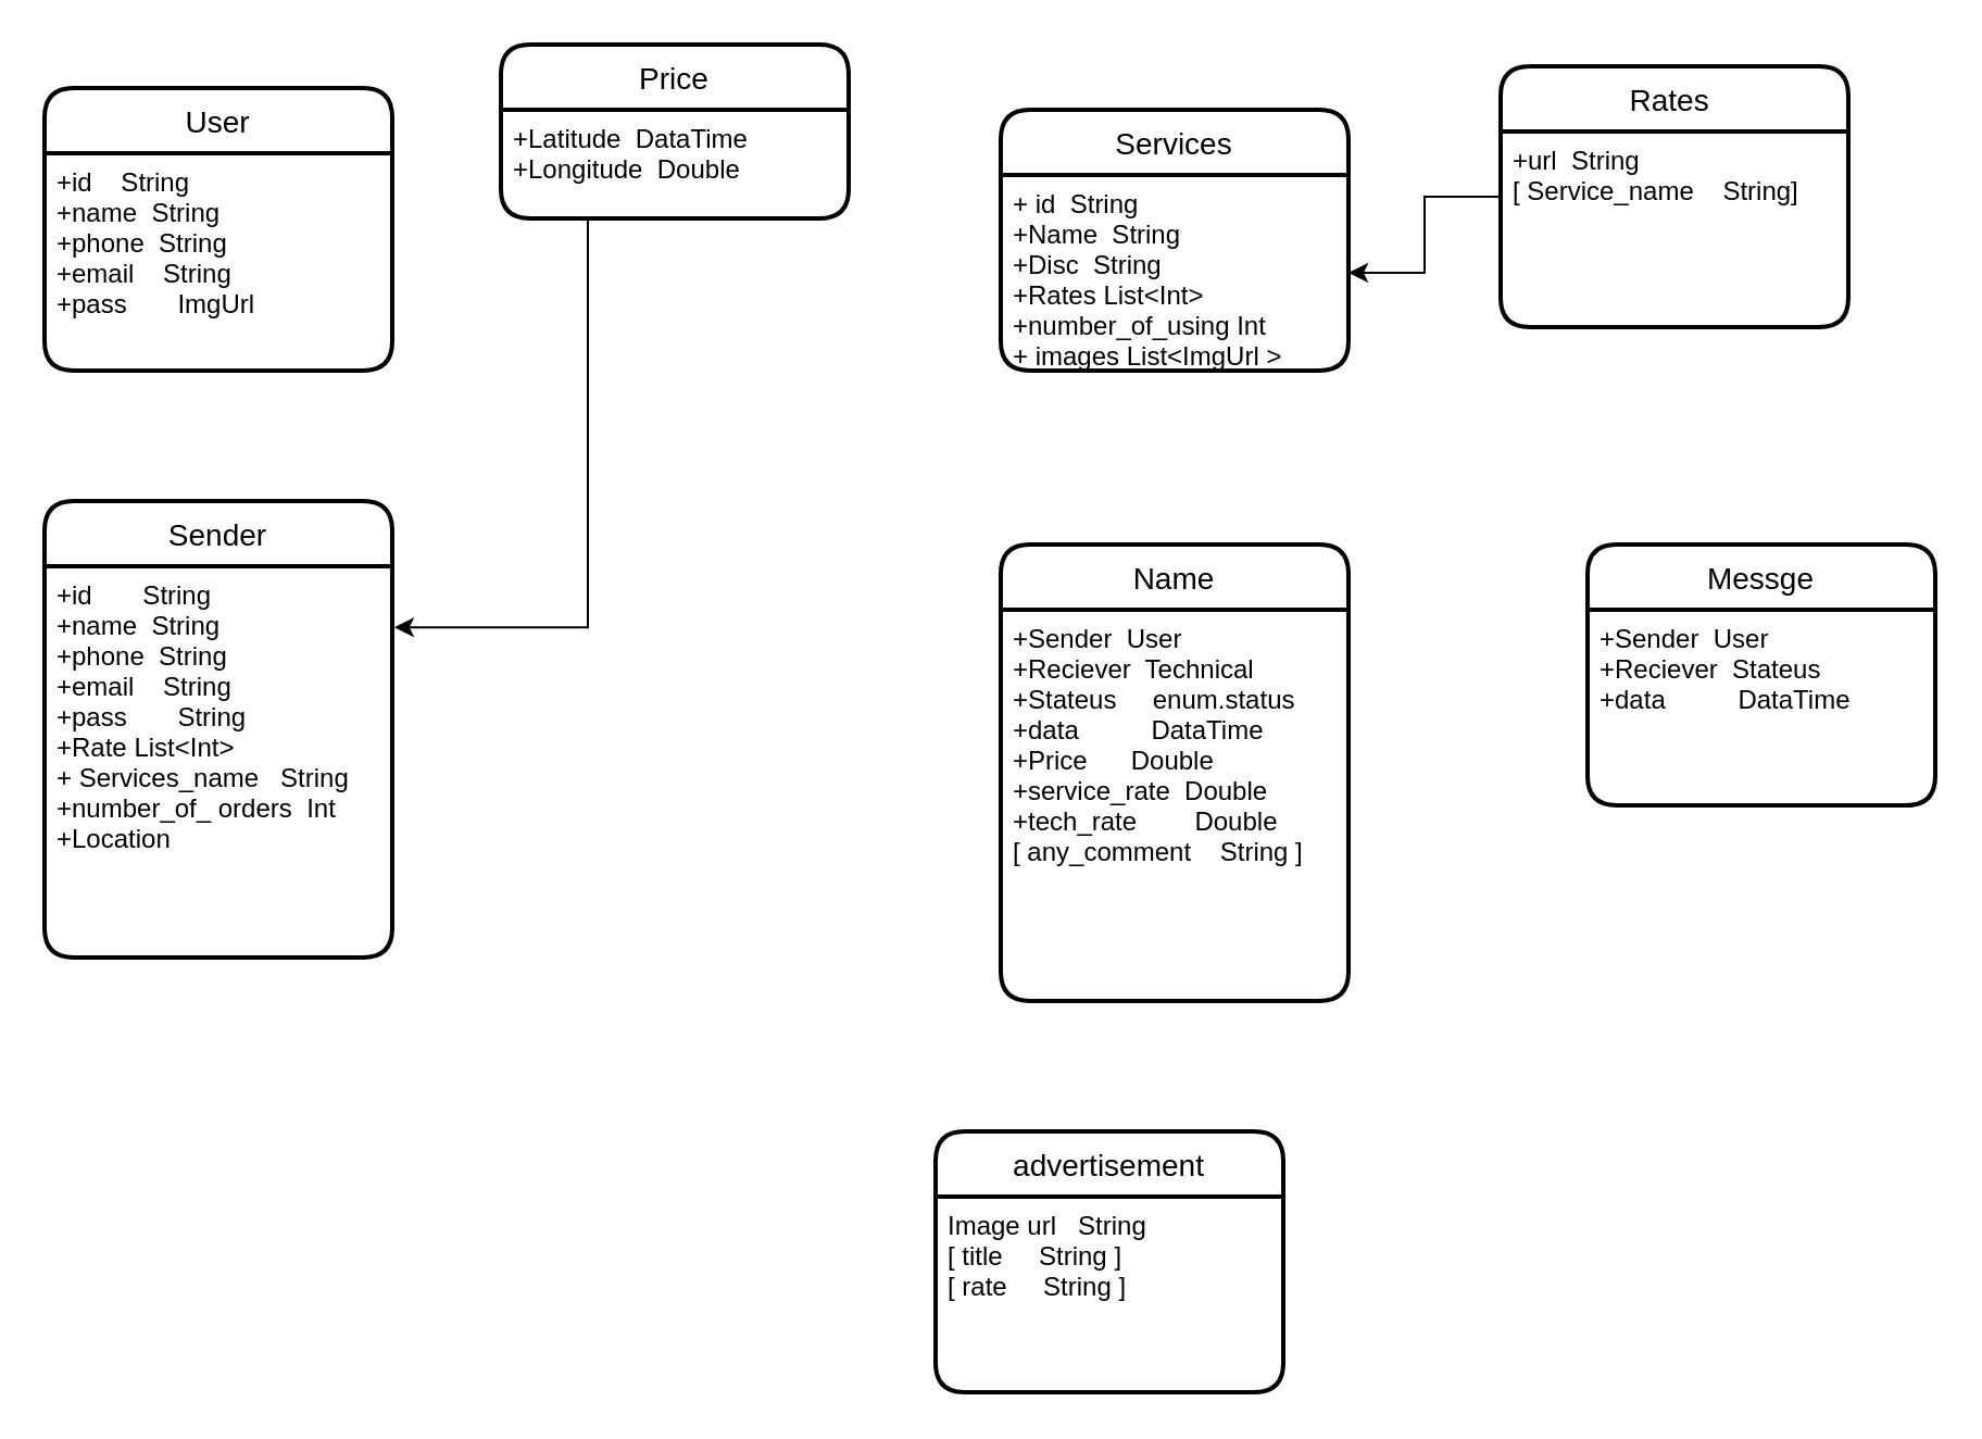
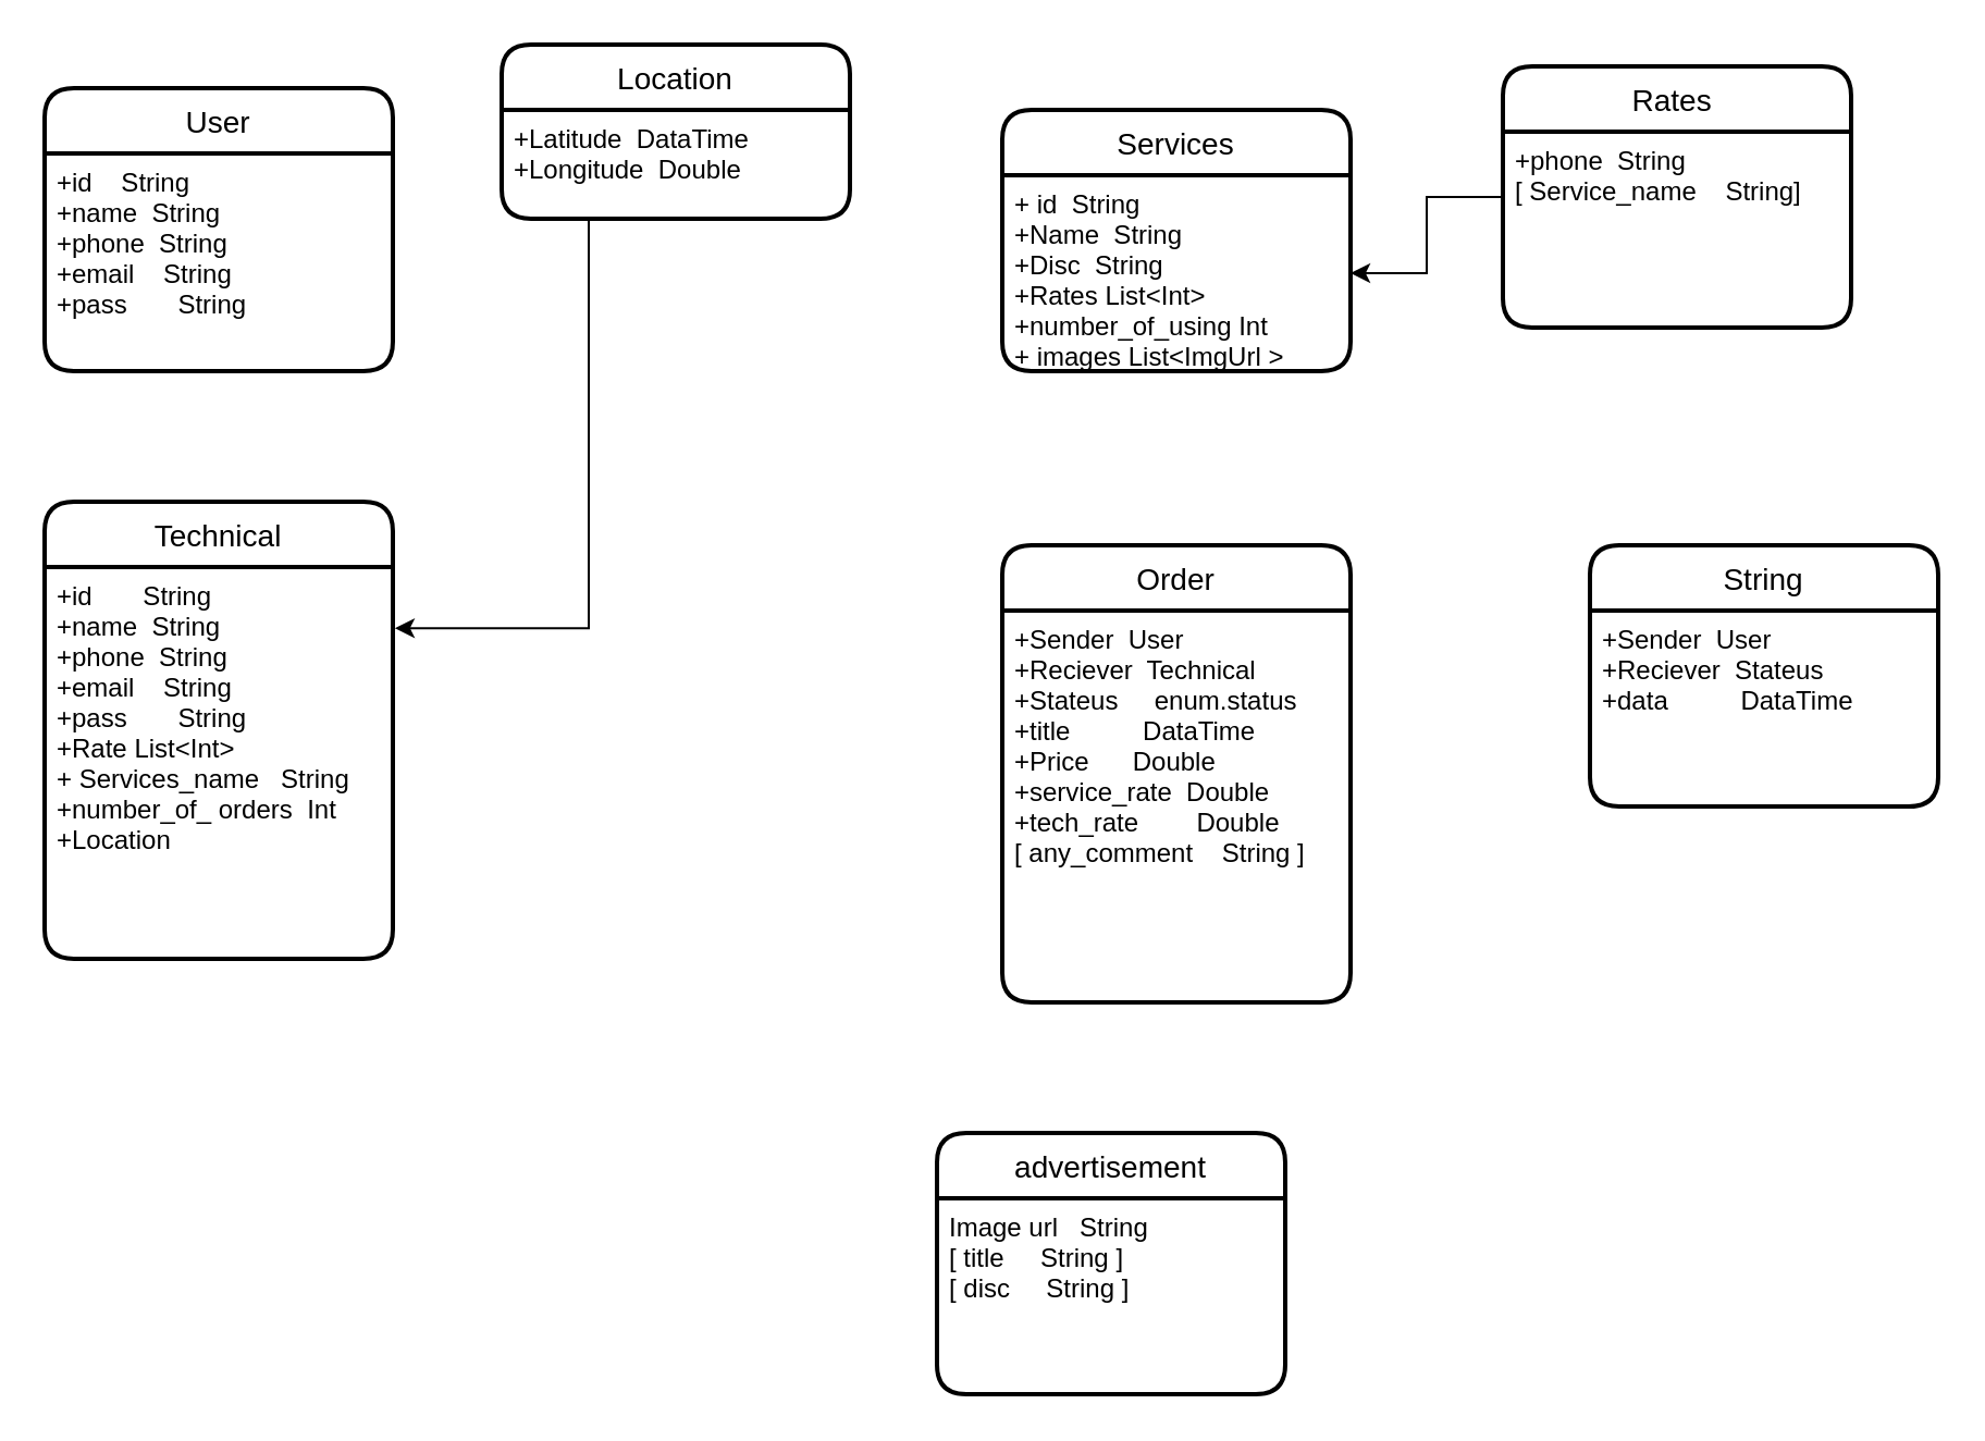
- <mxCell id="5" value="Price" style="swimlane;childLayout=stackLayout;horizontal=1;startSize=30;horizontalStack=0;rounded=1;fontSize=14;fontStyle=0;strokeWidth=2;resizeParent=0;resizeLast=1;shadow=0;dashed=0;align=center;" vertex="1" parent="1"><mxGeometry x="230" y="20" width="160" height="80" as="geometry" /></mxCell>
+ <mxCell id="5" value="Location" style="swimlane;childLayout=stackLayout;horizontal=1;startSize=30;horizontalStack=0;rounded=1;fontSize=14;fontStyle=0;strokeWidth=2;resizeParent=0;resizeLast=1;shadow=0;dashed=0;align=center;" vertex="1" parent="1"><mxGeometry x="230" y="20" width="160" height="80" as="geometry" /></mxCell>
- <mxCell id="11" value="+url  String &#10;[ Service_name    String]&#10;" style="align=left;strokeColor=none;fillColor=none;spacingLeft=4;fontSize=12;verticalAlign=top;resizable=0;rotatable=0;part=1;" vertex="1" parent="10"><mxGeometry y="30" width="160" height="90" as="geometry" /></mxCell>
+ <mxCell id="11" value="+phone  String &#10;[ Service_name    String]&#10;" style="align=left;strokeColor=none;fillColor=none;spacingLeft=4;fontSize=12;verticalAlign=top;resizable=0;rotatable=0;part=1;" vertex="1" parent="10"><mxGeometry y="30" width="160" height="90" as="geometry" /></mxCell>
- <mxCell id="3" value="+id    String&#10;+name  String&#10;+phone  String&#10;+email    String&#10;+pass       ImgUrl&#10; " style="align=left;strokeColor=none;fillColor=none;spacingLeft=4;fontSize=12;verticalAlign=top;resizable=0;rotatable=0;part=1;" vertex="1" parent="2"><mxGeometry y="30" width="160" height="100" as="geometry" /></mxCell>
+ <mxCell id="3" value="+id    String&#10;+name  String&#10;+phone  String&#10;+email    String&#10;+pass       String&#10; " style="align=left;strokeColor=none;fillColor=none;spacingLeft=4;fontSize=12;verticalAlign=top;resizable=0;rotatable=0;part=1;" vertex="1" parent="2"><mxGeometry y="30" width="160" height="100" as="geometry" /></mxCell>
- <mxCell id="12" value="Sender" style="swimlane;childLayout=stackLayout;horizontal=1;startSize=30;horizontalStack=0;rounded=1;fontSize=14;fontStyle=0;strokeWidth=2;resizeParent=0;resizeLast=1;shadow=0;dashed=0;align=center;" vertex="1" parent="1"><mxGeometry x="20" y="230" width="160" height="210" as="geometry" /></mxCell>
+ <mxCell id="12" value="Technical" style="swimlane;childLayout=stackLayout;horizontal=1;startSize=30;horizontalStack=0;rounded=1;fontSize=14;fontStyle=0;strokeWidth=2;resizeParent=0;resizeLast=1;shadow=0;dashed=0;align=center;" vertex="1" parent="1"><mxGeometry x="20" y="230" width="160" height="210" as="geometry" /></mxCell>
- <mxCell id="15" value="Name" style="swimlane;childLayout=stackLayout;horizontal=1;startSize=30;horizontalStack=0;rounded=1;fontSize=14;fontStyle=0;strokeWidth=2;resizeParent=0;resizeLast=1;shadow=0;dashed=0;align=center;" vertex="1" parent="1"><mxGeometry x="460" y="250" width="160" height="210" as="geometry" /></mxCell>
+ <mxCell id="15" value="Order" style="swimlane;childLayout=stackLayout;horizontal=1;startSize=30;horizontalStack=0;rounded=1;fontSize=14;fontStyle=0;strokeWidth=2;resizeParent=0;resizeLast=1;shadow=0;dashed=0;align=center;" vertex="1" parent="1"><mxGeometry x="460" y="250" width="160" height="210" as="geometry" /></mxCell>
- <mxCell id="17" value="Messge" style="swimlane;childLayout=stackLayout;horizontal=1;startSize=30;horizontalStack=0;rounded=1;fontSize=14;fontStyle=0;strokeWidth=2;resizeParent=0;resizeLast=1;shadow=0;dashed=0;align=center;" vertex="1" parent="1"><mxGeometry x="730" y="250" width="160" height="120" as="geometry" /></mxCell>
+ <mxCell id="17" value="String" style="swimlane;childLayout=stackLayout;horizontal=1;startSize=30;horizontalStack=0;rounded=1;fontSize=14;fontStyle=0;strokeWidth=2;resizeParent=0;resizeLast=1;shadow=0;dashed=0;align=center;" vertex="1" parent="1"><mxGeometry x="730" y="250" width="160" height="120" as="geometry" /></mxCell>
- <mxCell id="16" value="+Sender  User&#10;+Reciever  Technical&#10;+Stateus     enum.status&#10;+data          DataTime&#10;+Price      Double&#10;+service_rate  Double&#10;+tech_rate        Double&#10;[ any_comment    String ]" style="align=left;strokeColor=none;fillColor=none;spacingLeft=4;fontSize=12;verticalAlign=top;resizable=0;rotatable=0;part=1;" vertex="1" parent="15"><mxGeometry y="30" width="160" height="180" as="geometry" /></mxCell>
+ <mxCell id="16" value="+Sender  User&#10;+Reciever  Technical&#10;+Stateus     enum.status&#10;+title          DataTime&#10;+Price      Double&#10;+service_rate  Double&#10;+tech_rate        Double&#10;[ any_comment    String ]" style="align=left;strokeColor=none;fillColor=none;spacingLeft=4;fontSize=12;verticalAlign=top;resizable=0;rotatable=0;part=1;" vertex="1" parent="15"><mxGeometry y="30" width="160" height="180" as="geometry" /></mxCell>
- <mxCell id="20" value="Image url   String&#10;[ title     String ]&#10;[ rate     String ]" style="align=left;strokeColor=none;fillColor=none;spacingLeft=4;fontSize=12;verticalAlign=top;resizable=0;rotatable=0;part=1;" vertex="1" parent="19"><mxGeometry y="30" width="160" height="90" as="geometry" /></mxCell>
+ <mxCell id="20" value="Image url   String&#10;[ title     String ]&#10;[ disc     String ]" style="align=left;strokeColor=none;fillColor=none;spacingLeft=4;fontSize=12;verticalAlign=top;resizable=0;rotatable=0;part=1;" vertex="1" parent="19"><mxGeometry y="30" width="160" height="90" as="geometry" /></mxCell>
